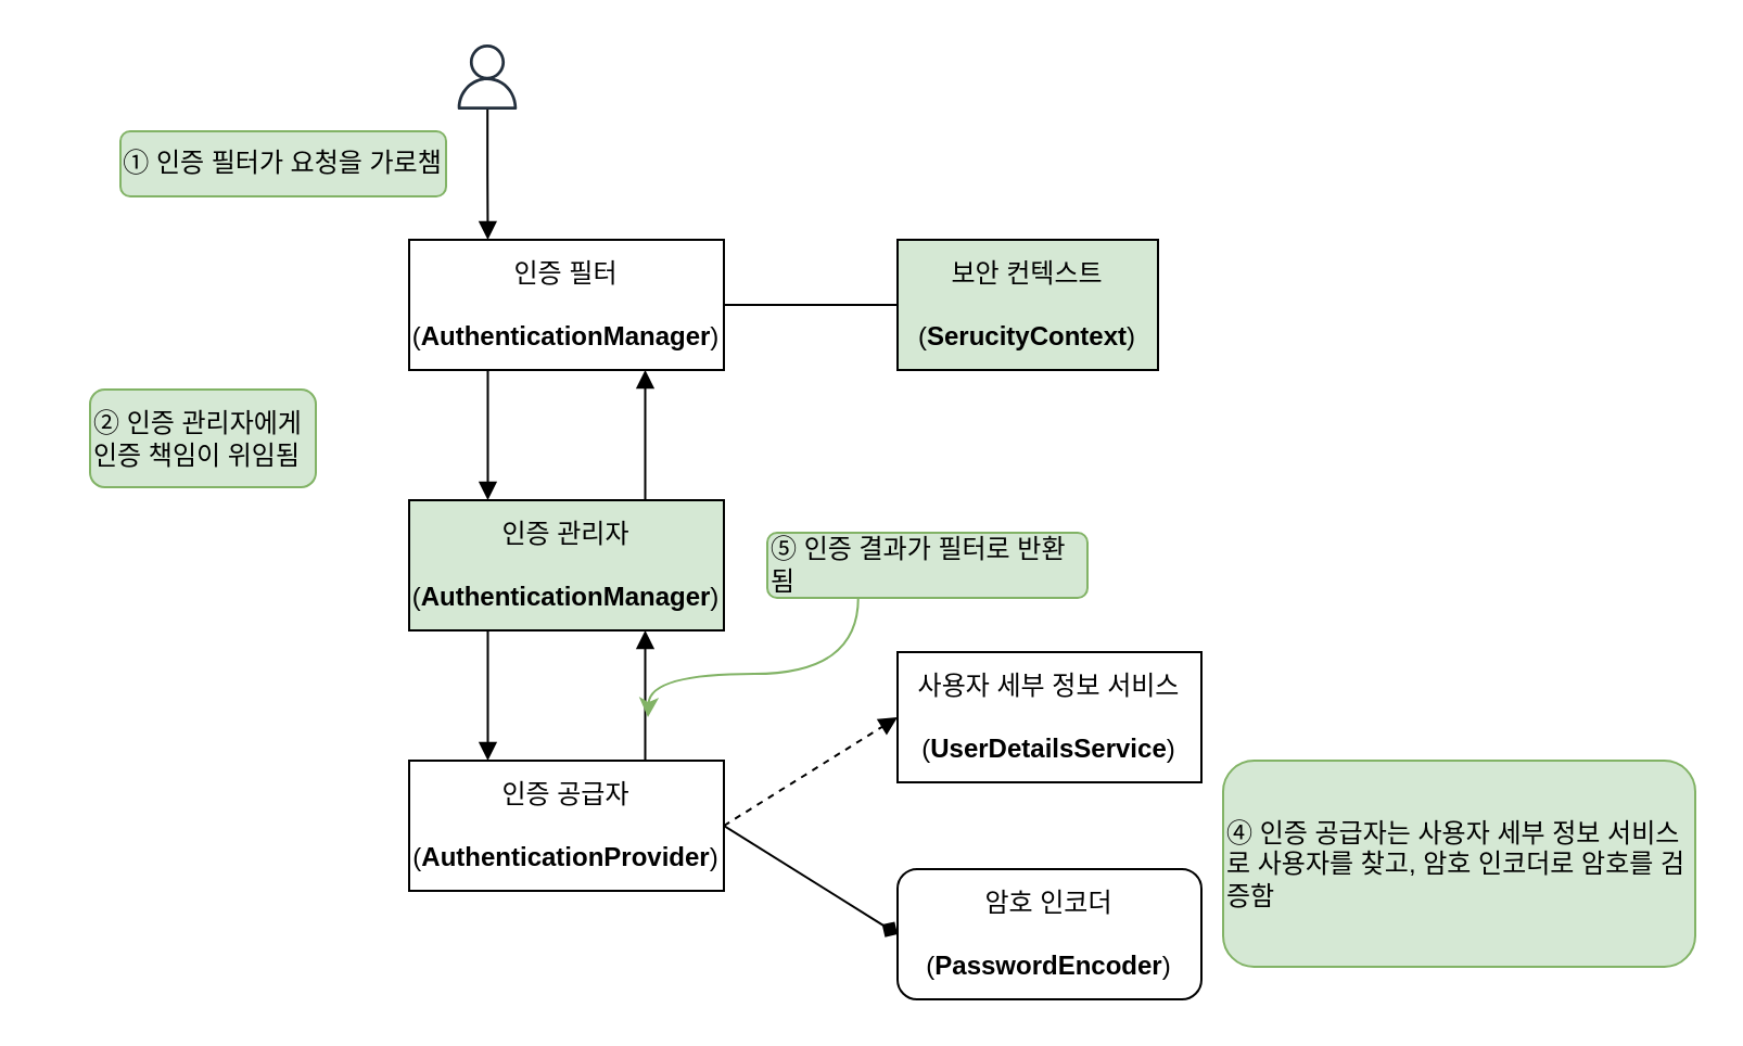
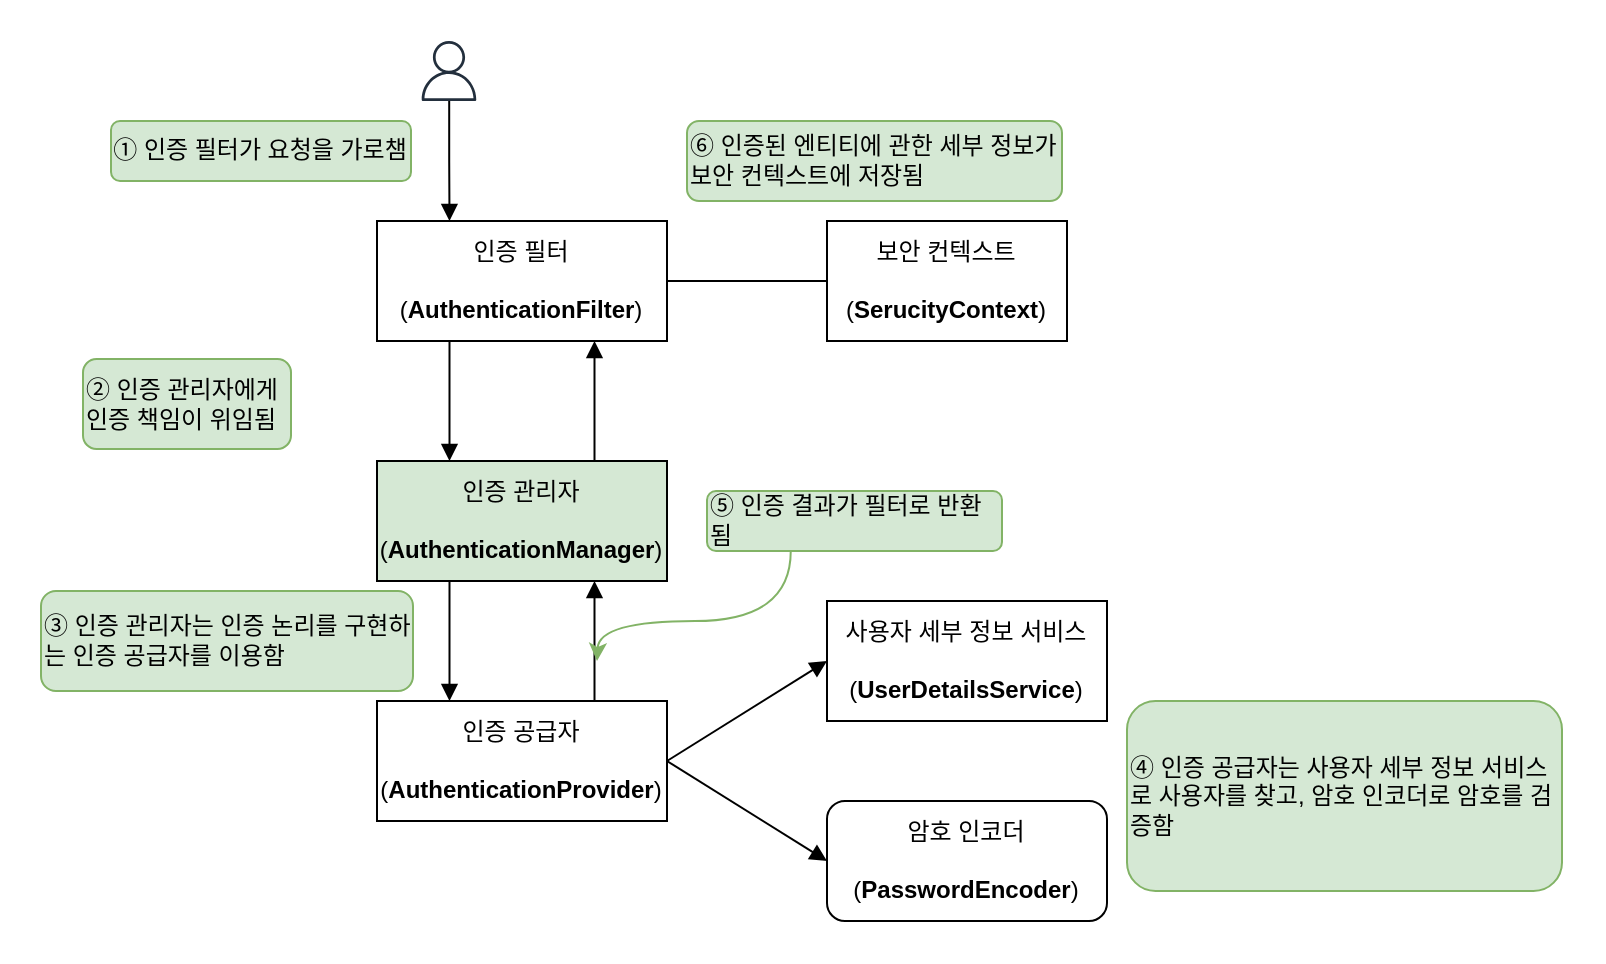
+ <mxCell id="23" value="⑥ 인증된 엔티티에 관한 세부 정보가 보안 컨텍스트에 저장됨" style="text;html=1;strokeColor=#82b366;fillColor=#d5e8d4;align=left;verticalAlign=middle;whiteSpace=wrap;rounded=1;" parent="1" vertex="1"><mxGeometry x="343" y="60" width="187.5" height="40" as="geometry" /></mxCell>
- <mxCell id="6" value="인증 필터&lt;br&gt;&lt;br&gt;(&lt;b&gt;AuthenticationManager&lt;/b&gt;)" style="rounded=0;whiteSpace=wrap;html=1;" parent="1" vertex="1"><mxGeometry x="188" y="110" width="145" height="60" as="geometry" /></mxCell>
+ <mxCell id="6" value="인증 필터&lt;br&gt;&lt;br&gt;(&lt;b&gt;AuthenticationFilter&lt;/b&gt;)" style="rounded=0;whiteSpace=wrap;html=1;" parent="1" vertex="1"><mxGeometry x="188" y="110" width="145" height="60" as="geometry" /></mxCell>
- <mxCell id="14" value="보안 컨텍스트&lt;br&gt;&lt;br&gt;(&lt;b&gt;SerucityContext&lt;/b&gt;)" style="rounded=0;whiteSpace=wrap;html=1;fillColor=#d5e8d4;" parent="1" vertex="1"><mxGeometry x="413" y="110" width="120" height="60" as="geometry" /></mxCell>
+ <mxCell id="14" value="보안 컨텍스트&lt;br&gt;&lt;br&gt;(&lt;b&gt;SerucityContext&lt;/b&gt;)" style="rounded=0;whiteSpace=wrap;html=1;" parent="1" vertex="1"><mxGeometry x="413" y="110" width="120" height="60" as="geometry" /></mxCell>
+ <mxCell id="19" value="③ 인증 관리자는 인증 논리를 구현하는 인증 공급자를 이용함" style="text;html=1;strokeColor=#82b366;fillColor=#d5e8d4;align=left;verticalAlign=middle;whiteSpace=wrap;rounded=1;" parent="1" vertex="1"><mxGeometry x="20" y="295" width="186" height="50" as="geometry" /></mxCell>
- <mxCell id="11" style="rounded=0;orthogonalLoop=1;jettySize=auto;html=1;exitX=1;exitY=0.5;exitDx=0;exitDy=0;entryX=0;entryY=0.5;entryDx=0;entryDy=0;endArrow=block;endFill=1;dashed=1;" parent="1" source="13" target="15" edge="1"><mxGeometry relative="1" as="geometry" /></mxCell>
+ <mxCell id="11" style="rounded=0;orthogonalLoop=1;jettySize=auto;html=1;exitX=1;exitY=0.5;exitDx=0;exitDy=0;entryX=0;entryY=0.5;entryDx=0;entryDy=0;endArrow=block;endFill=1;" parent="1" source="13" target="15" edge="1"><mxGeometry relative="1" as="geometry" /></mxCell>
- <mxCell id="12" style="rounded=0;orthogonalLoop=1;jettySize=auto;html=1;entryX=0;entryY=0.5;entryDx=0;entryDy=0;exitX=1;exitY=0.5;exitDx=0;exitDy=0;endArrow=diamond;endFill=1;" parent="1" source="13" target="16" edge="1"><mxGeometry relative="1" as="geometry" /></mxCell>
+ <mxCell id="12" style="rounded=0;orthogonalLoop=1;jettySize=auto;html=1;entryX=0;entryY=0.5;entryDx=0;entryDy=0;exitX=1;exitY=0.5;exitDx=0;exitDy=0;endArrow=block;endFill=1;" parent="1" source="13" target="16" edge="1"><mxGeometry relative="1" as="geometry" /></mxCell>
